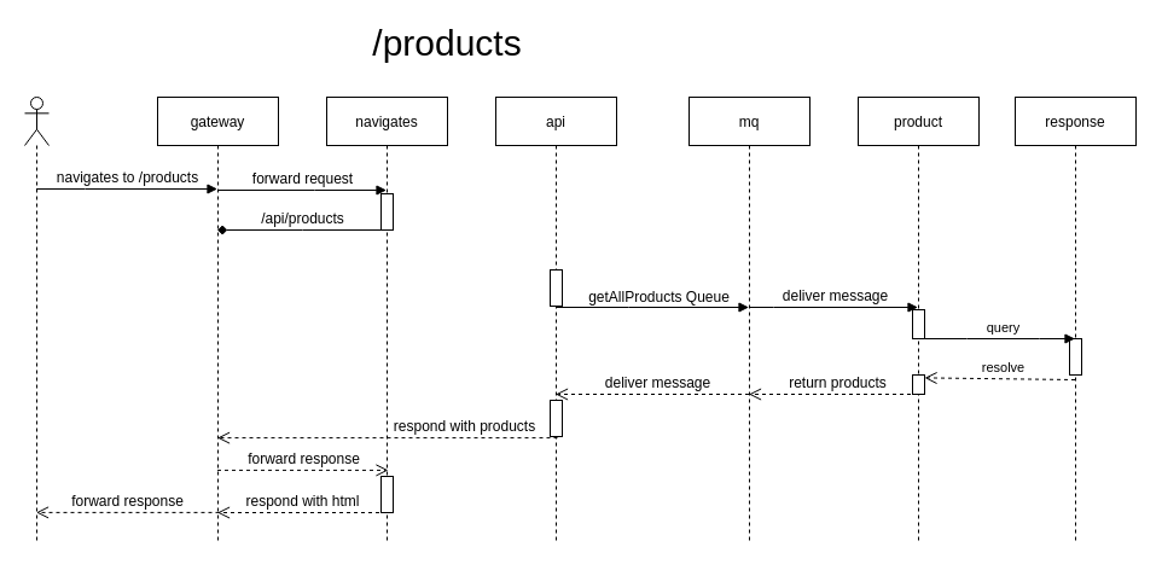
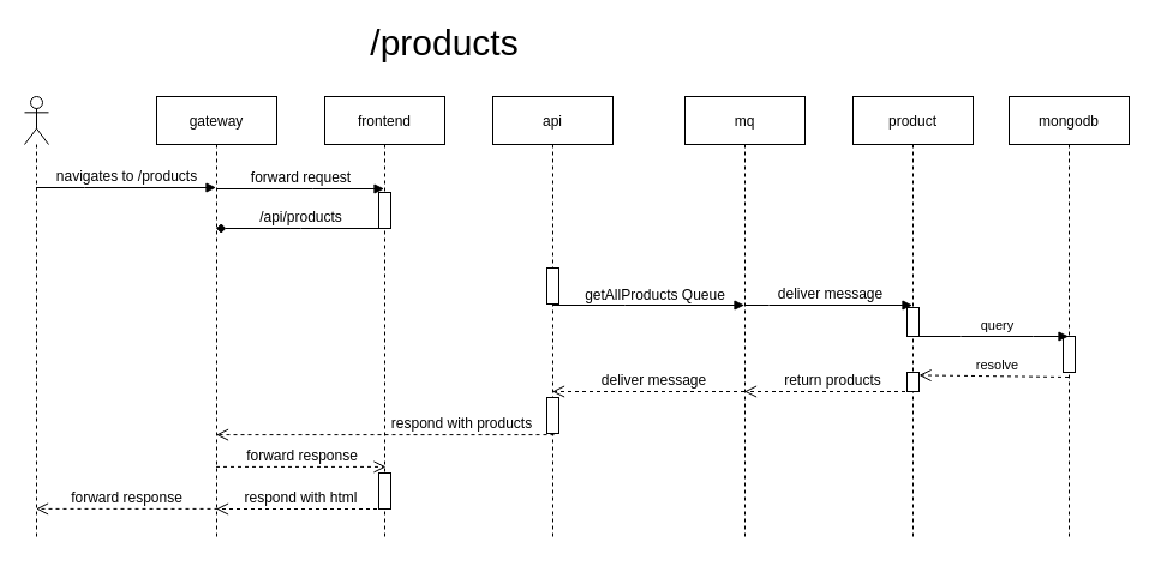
- <mxCell id="6" value="navigates" style="shape=umlLifeline;perimeter=lifelinePerimeter;container=1;collapsible=0;recursiveResize=0;rounded=0;shadow=0;strokeWidth=1;" parent="1" vertex="1"><mxGeometry x="270" y="80" width="100" height="370" as="geometry" /></mxCell>
+ <mxCell id="6" value="frontend" style="shape=umlLifeline;perimeter=lifelinePerimeter;container=1;collapsible=0;recursiveResize=0;rounded=0;shadow=0;strokeWidth=1;" parent="1" vertex="1"><mxGeometry x="270" y="80" width="100" height="370" as="geometry" /></mxCell>
- <mxCell id="26" value="response" style="shape=umlLifeline;perimeter=lifelinePerimeter;container=1;collapsible=0;recursiveResize=0;rounded=0;shadow=0;strokeWidth=1;" vertex="1" parent="1"><mxGeometry x="840" y="80" width="100" height="370" as="geometry" /></mxCell>
+ <mxCell id="26" value="mongodb" style="shape=umlLifeline;perimeter=lifelinePerimeter;container=1;collapsible=0;recursiveResize=0;rounded=0;shadow=0;strokeWidth=1;" vertex="1" parent="1"><mxGeometry x="840" y="80" width="100" height="370" as="geometry" /></mxCell>
